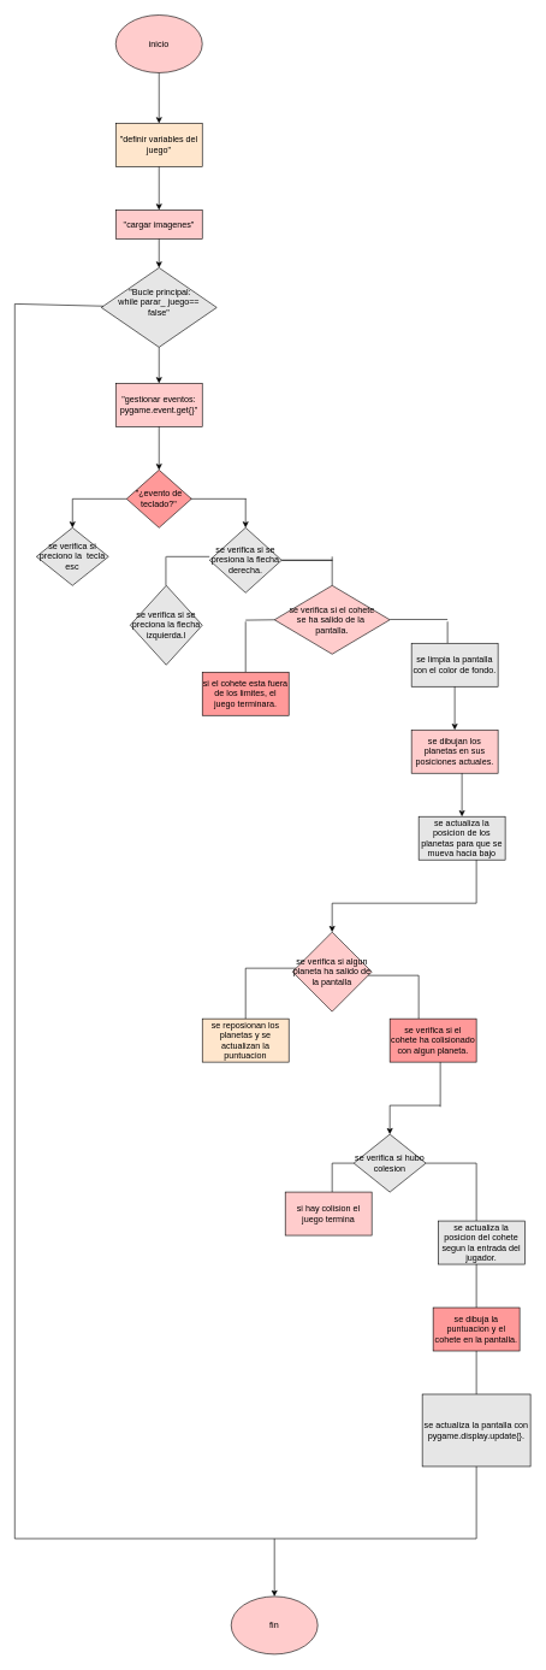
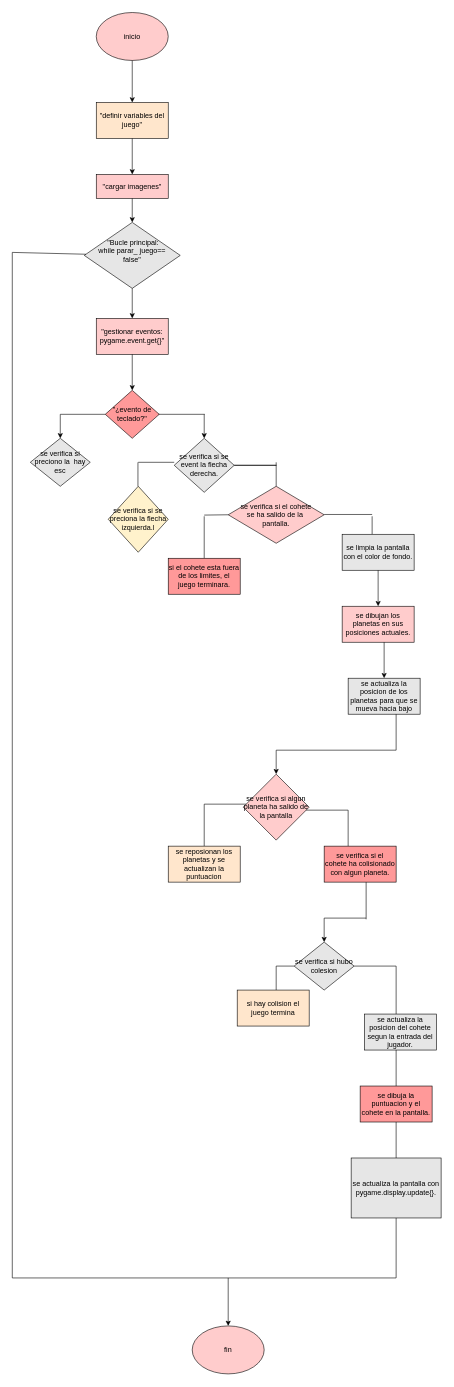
- <mxCell id="17" value="se verifica si preciono la&amp;nbsp; tecla esc" style="rhombus;whiteSpace=wrap;html=1;fillColor=#E6E6E6;" parent="1" vertex="1"><mxGeometry x="50" y="730" width="100" height="80" as="geometry" /></mxCell>
+ <mxCell id="17" value="se verifica si preciono la&amp;nbsp; hay esc" style="rhombus;whiteSpace=wrap;html=1;fillColor=#E6E6E6;" parent="1" vertex="1"><mxGeometry x="50" y="730" width="100" height="80" as="geometry" /></mxCell>
- <mxCell id="18" value="&lt;span style=&quot;color: rgb(0, 0, 0);&quot;&gt;se verifica si se presiona la flecha derecha.&lt;/span&gt;" style="rhombus;whiteSpace=wrap;html=1;fillColor=#E6E6E6;" parent="1" vertex="1"><mxGeometry x="290" y="730" width="100" height="90" as="geometry" /></mxCell>
+ <mxCell id="18" value="&lt;span style=&quot;color: rgb(0, 0, 0);&quot;&gt;se verifica si se event la flecha derecha.&lt;/span&gt;" style="rhombus;whiteSpace=wrap;html=1;fillColor=#E6E6E6;" parent="1" vertex="1"><mxGeometry x="290" y="730" width="100" height="90" as="geometry" /></mxCell>
- <mxCell id="21" value="se verifica si se preciona la flecha izquierda.l" style="rhombus;whiteSpace=wrap;html=1;fillColor=#E6E6E6;" parent="1" vertex="1"><mxGeometry x="180" y="810" width="100" height="110" as="geometry" /></mxCell>
+ <mxCell id="21" value="se verifica si se preciona la flecha izquierda.l" style="rhombus;whiteSpace=wrap;html=1;fillColor=#fff2cc;" parent="1" vertex="1"><mxGeometry x="180" y="810" width="100" height="110" as="geometry" /></mxCell>
- <mxCell id="52" value="si hay colision el juego termina" style="rounded=0;whiteSpace=wrap;html=1;fillColor=#FFCCCC;" parent="1" vertex="1"><mxGeometry x="395" y="1650" width="120" height="60" as="geometry" /></mxCell>
+ <mxCell id="52" value="si hay colision el juego termina" style="rounded=0;whiteSpace=wrap;html=1;fillColor=#ffe6cc;" parent="1" vertex="1"><mxGeometry x="395" y="1650" width="120" height="60" as="geometry" /></mxCell>
